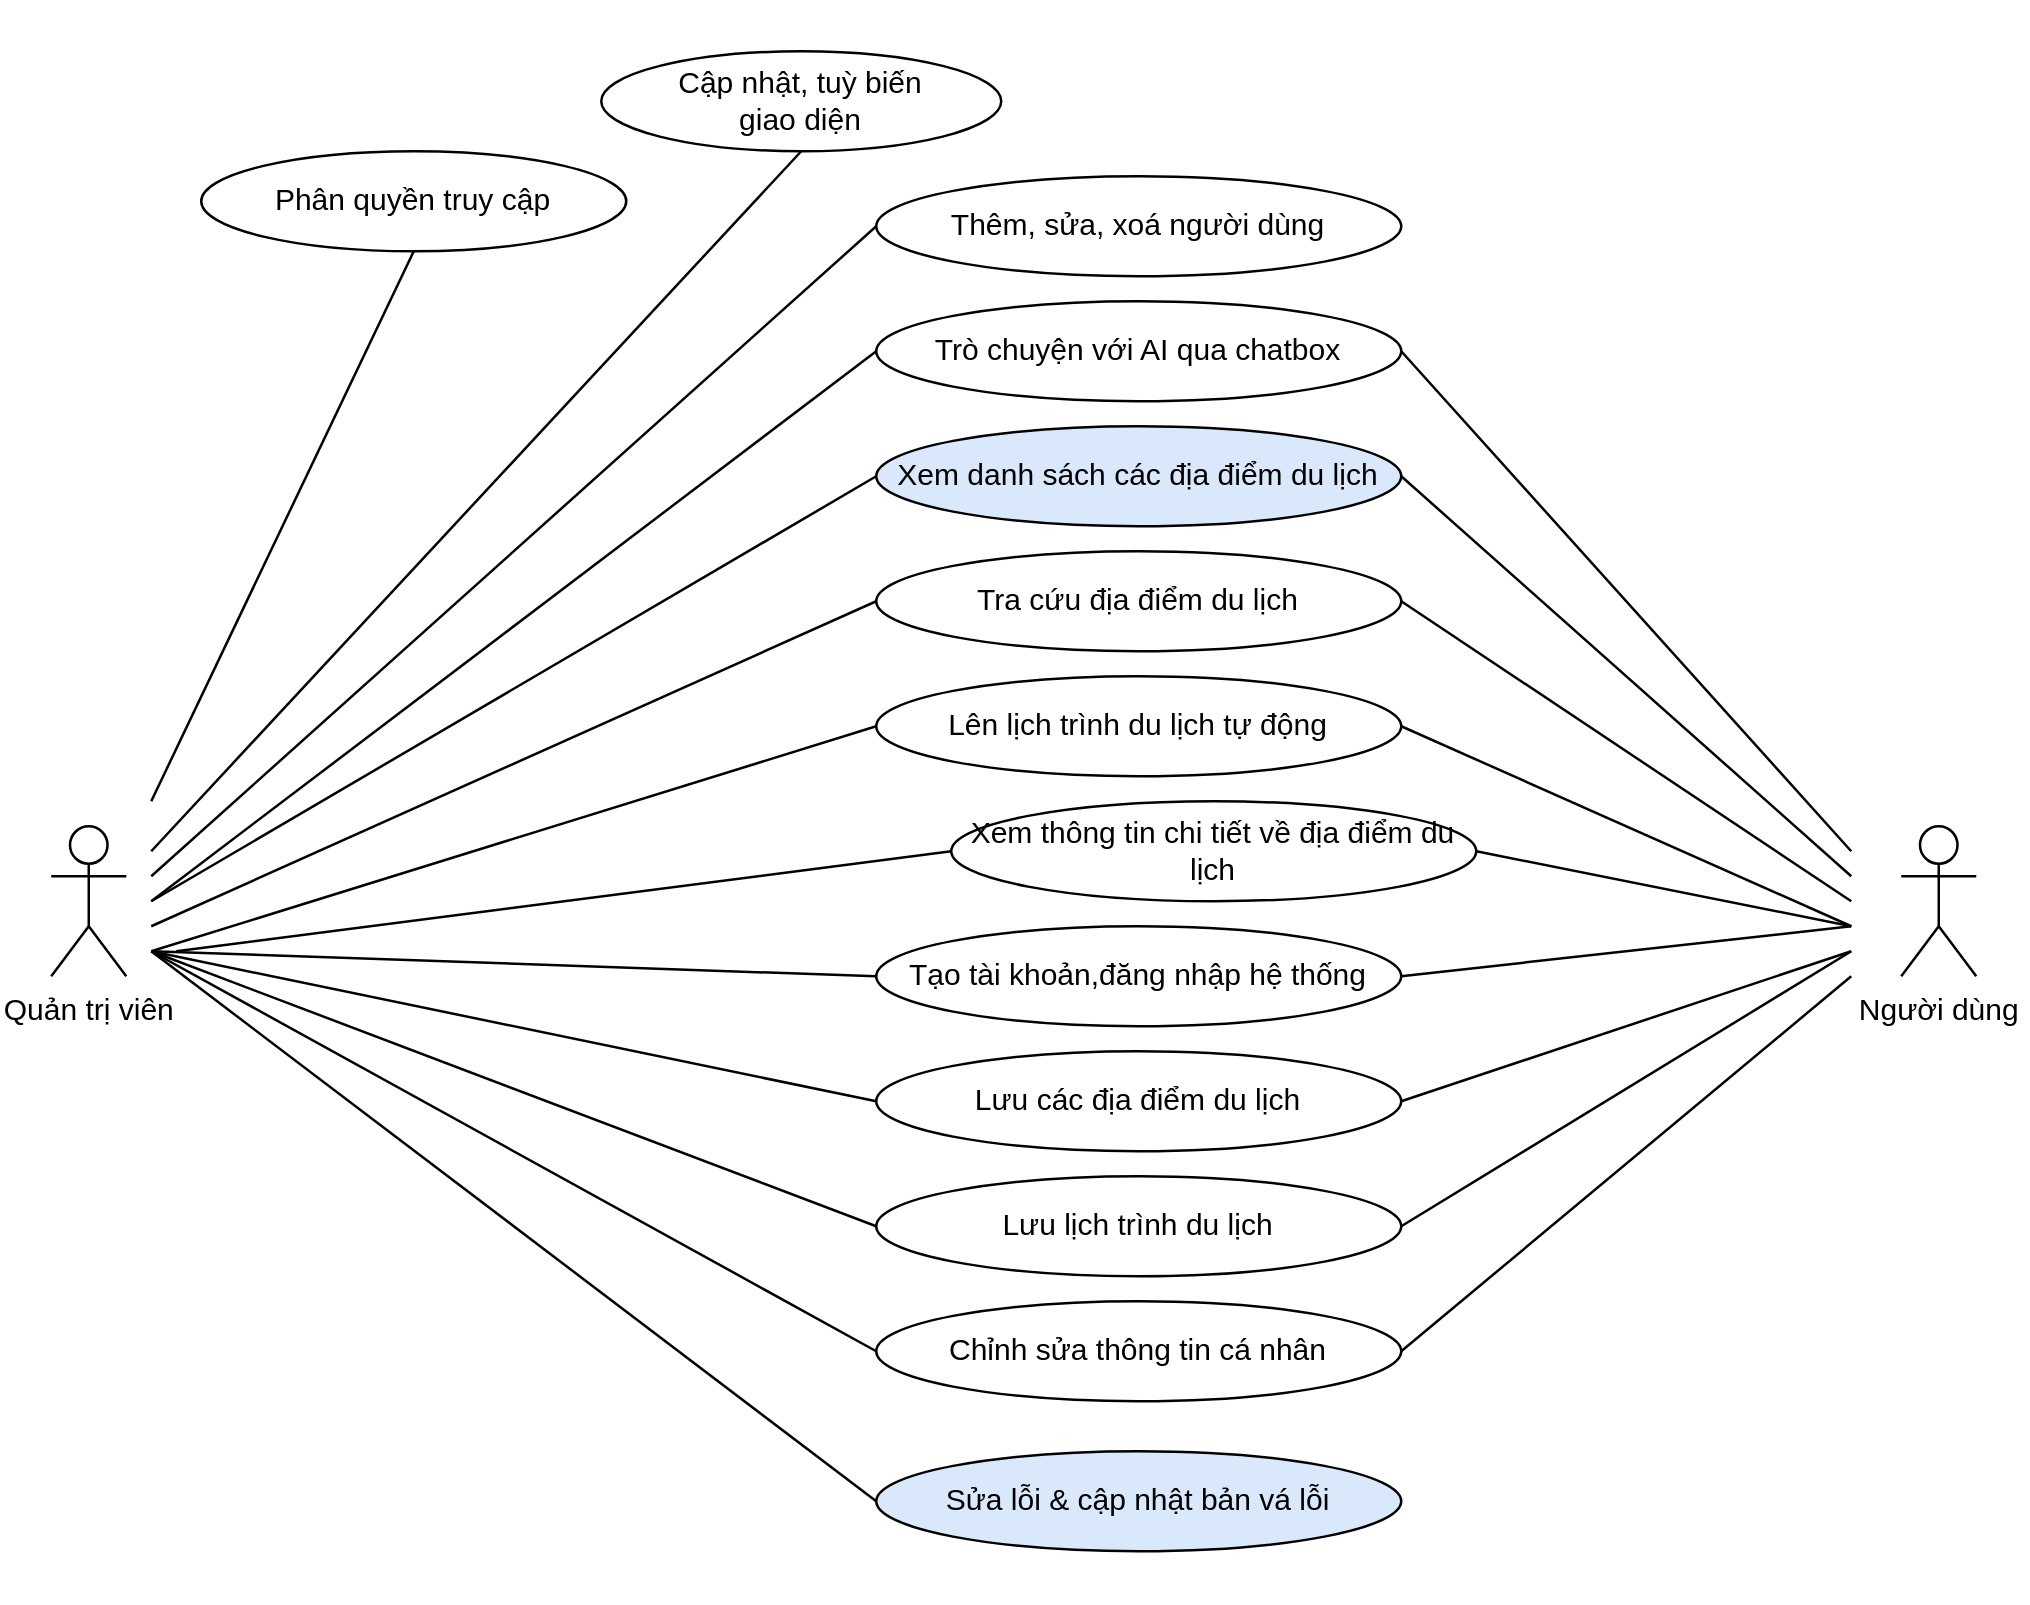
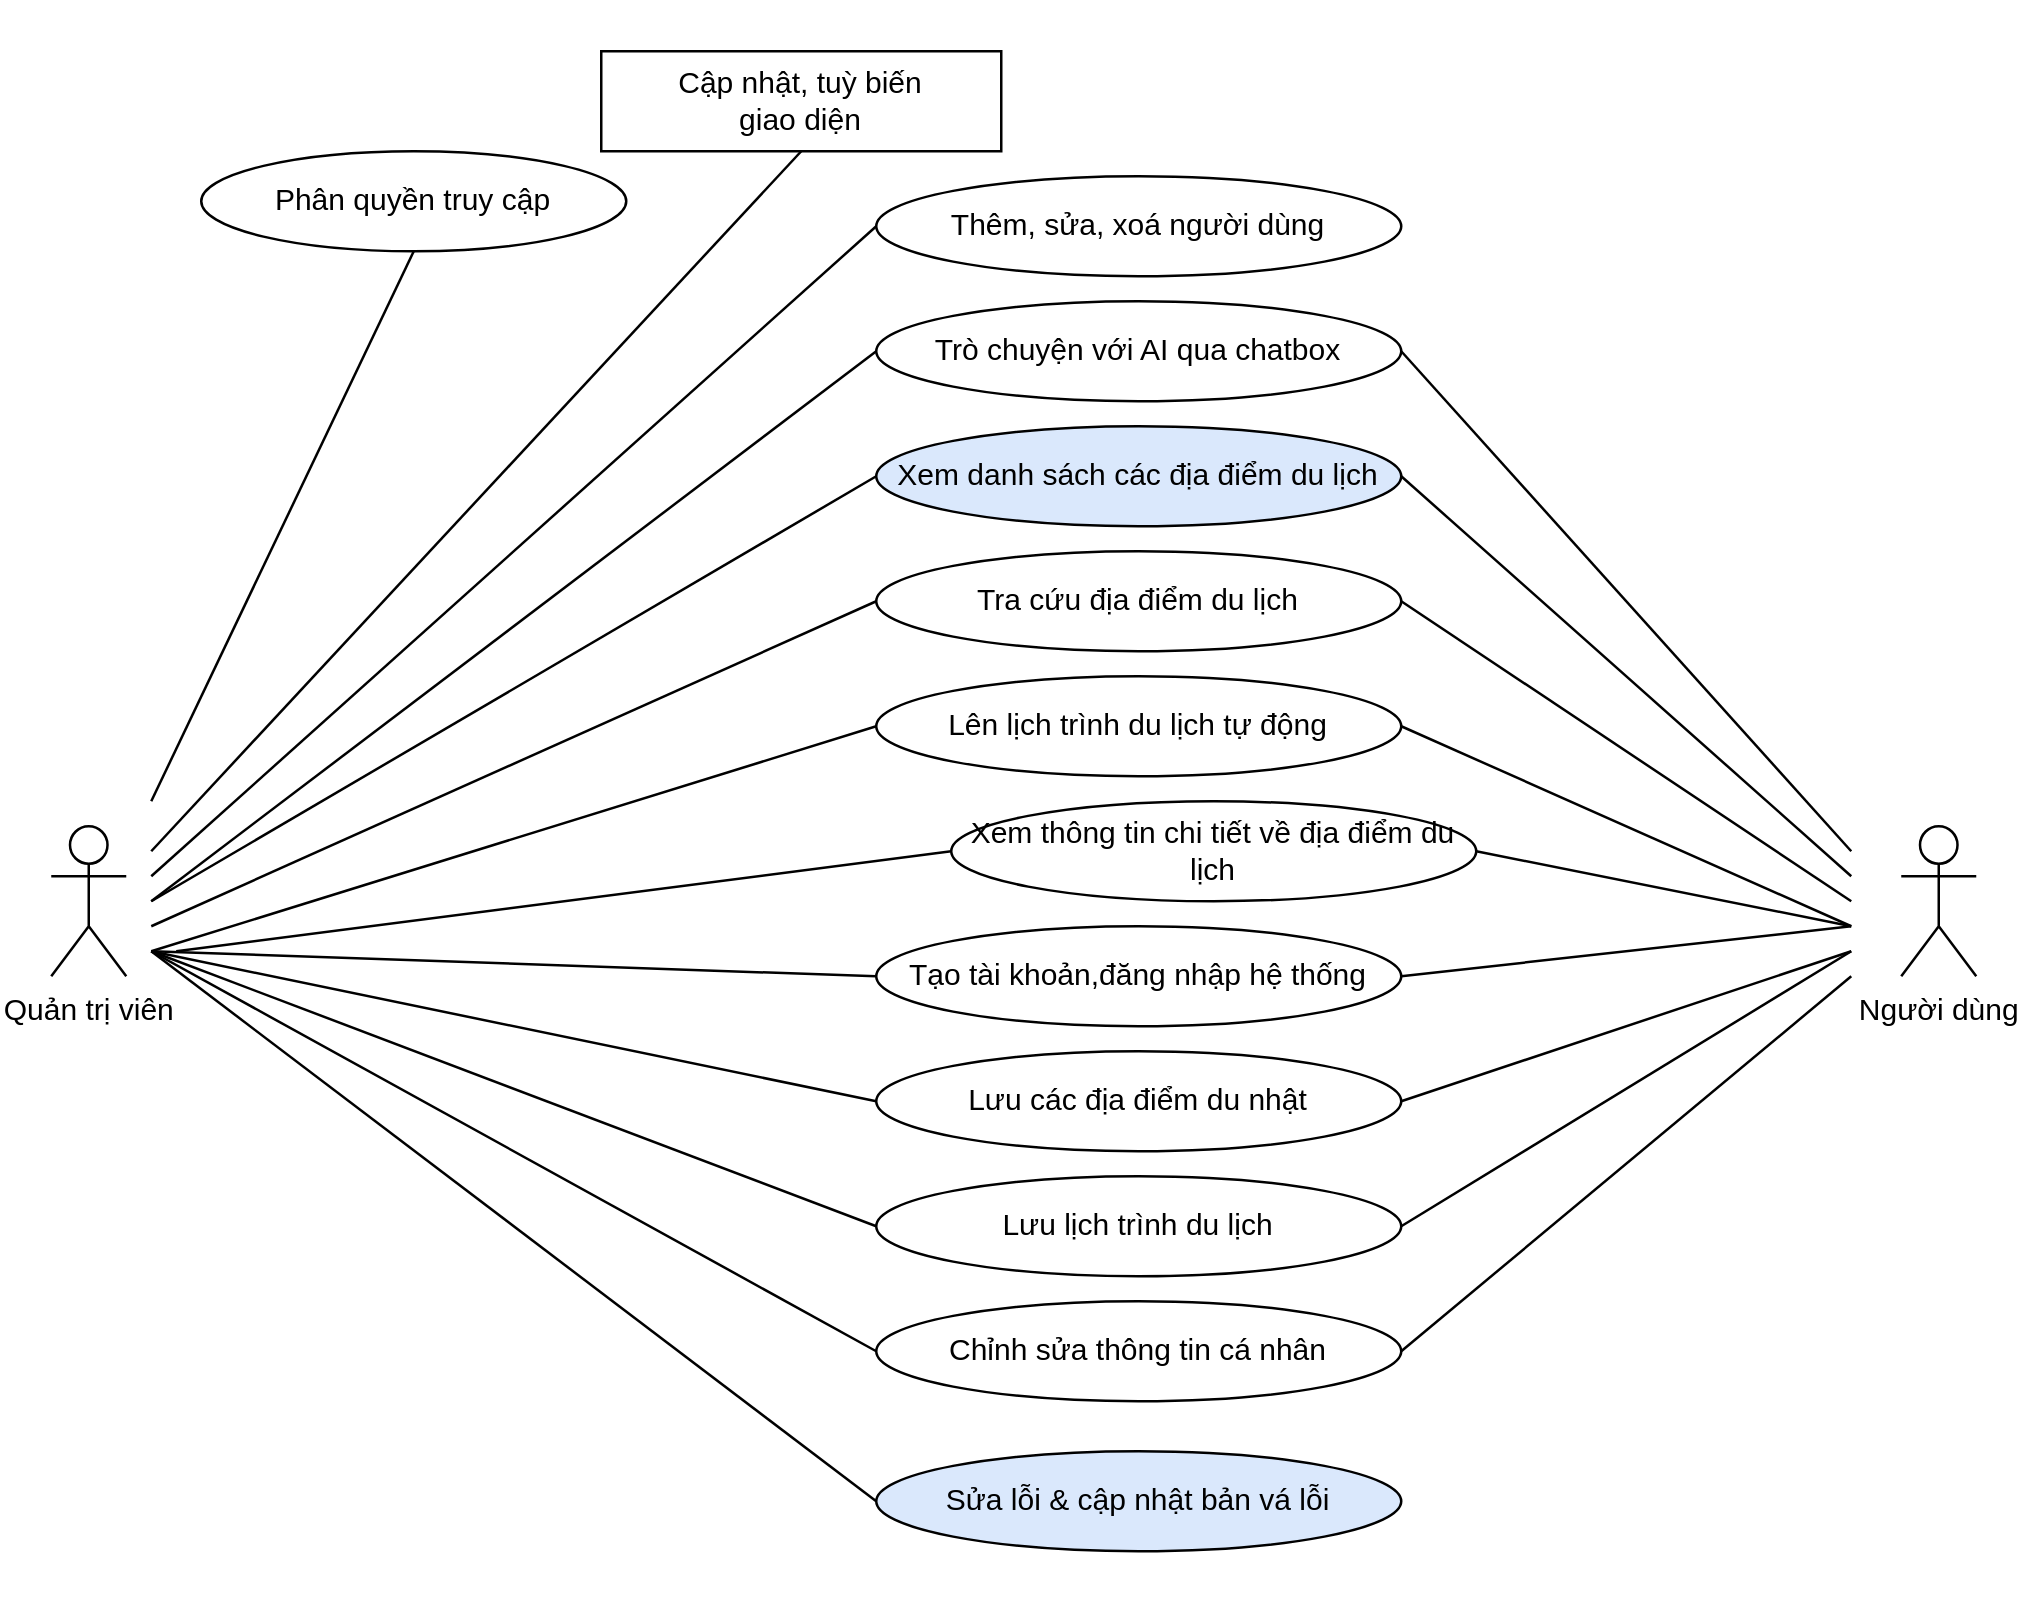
- <mxCell id="6" value="Cập nhật, tuỳ biến&lt;br&gt;&amp;nbsp;giao diện&amp;nbsp;" style="ellipse;whiteSpace=wrap;html=1;fontSize=12;" vertex="1" parent="1"><mxGeometry x="240" y="20" width="160" height="40" as="geometry" /></mxCell>
+ <mxCell id="6" value="Cập nhật, tuỳ biến&lt;br&gt;&amp;nbsp;giao diện&amp;nbsp;" style="whiteSpace=wrap;html=1;fontSize=12;rounded=0;" vertex="1" parent="1"><mxGeometry x="240" y="20" width="160" height="40" as="geometry" /></mxCell>
- <mxCell id="28" value="Lưu các địa điểm du lịch" style="ellipse;whiteSpace=wrap;html=1;fontSize=12;" vertex="1" parent="1"><mxGeometry x="350" y="420" width="210" height="40" as="geometry" /></mxCell>
+ <mxCell id="28" value="Lưu các địa điểm du nhật" style="ellipse;whiteSpace=wrap;html=1;fontSize=12;" vertex="1" parent="1"><mxGeometry x="350" y="420" width="210" height="40" as="geometry" /></mxCell>
